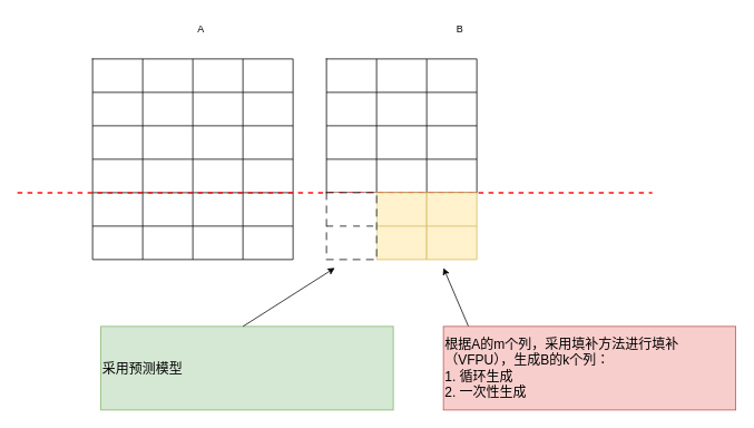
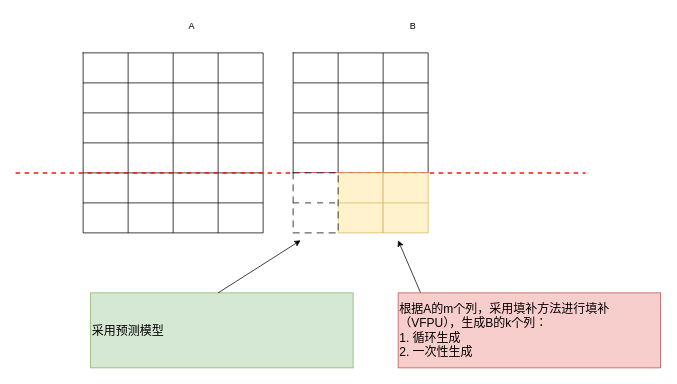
- <mxCell id="50" value="A" style="text;strokeColor=none;align=center;fillColor=none;html=1;verticalAlign=middle;whiteSpace=wrap;rounded=0;" parent="1" vertex="1"><mxGeometry x="210" y="20" width="60" height="30" as="geometry" /></mxCell>
+ <mxCell id="50" value="A" style="text;strokeColor=none;align=center;fillColor=none;html=1;verticalAlign=middle;whiteSpace=wrap;rounded=0;" parent="1" vertex="1"><mxGeometry x="225" y="20" width="60" height="30" as="geometry" /></mxCell>
